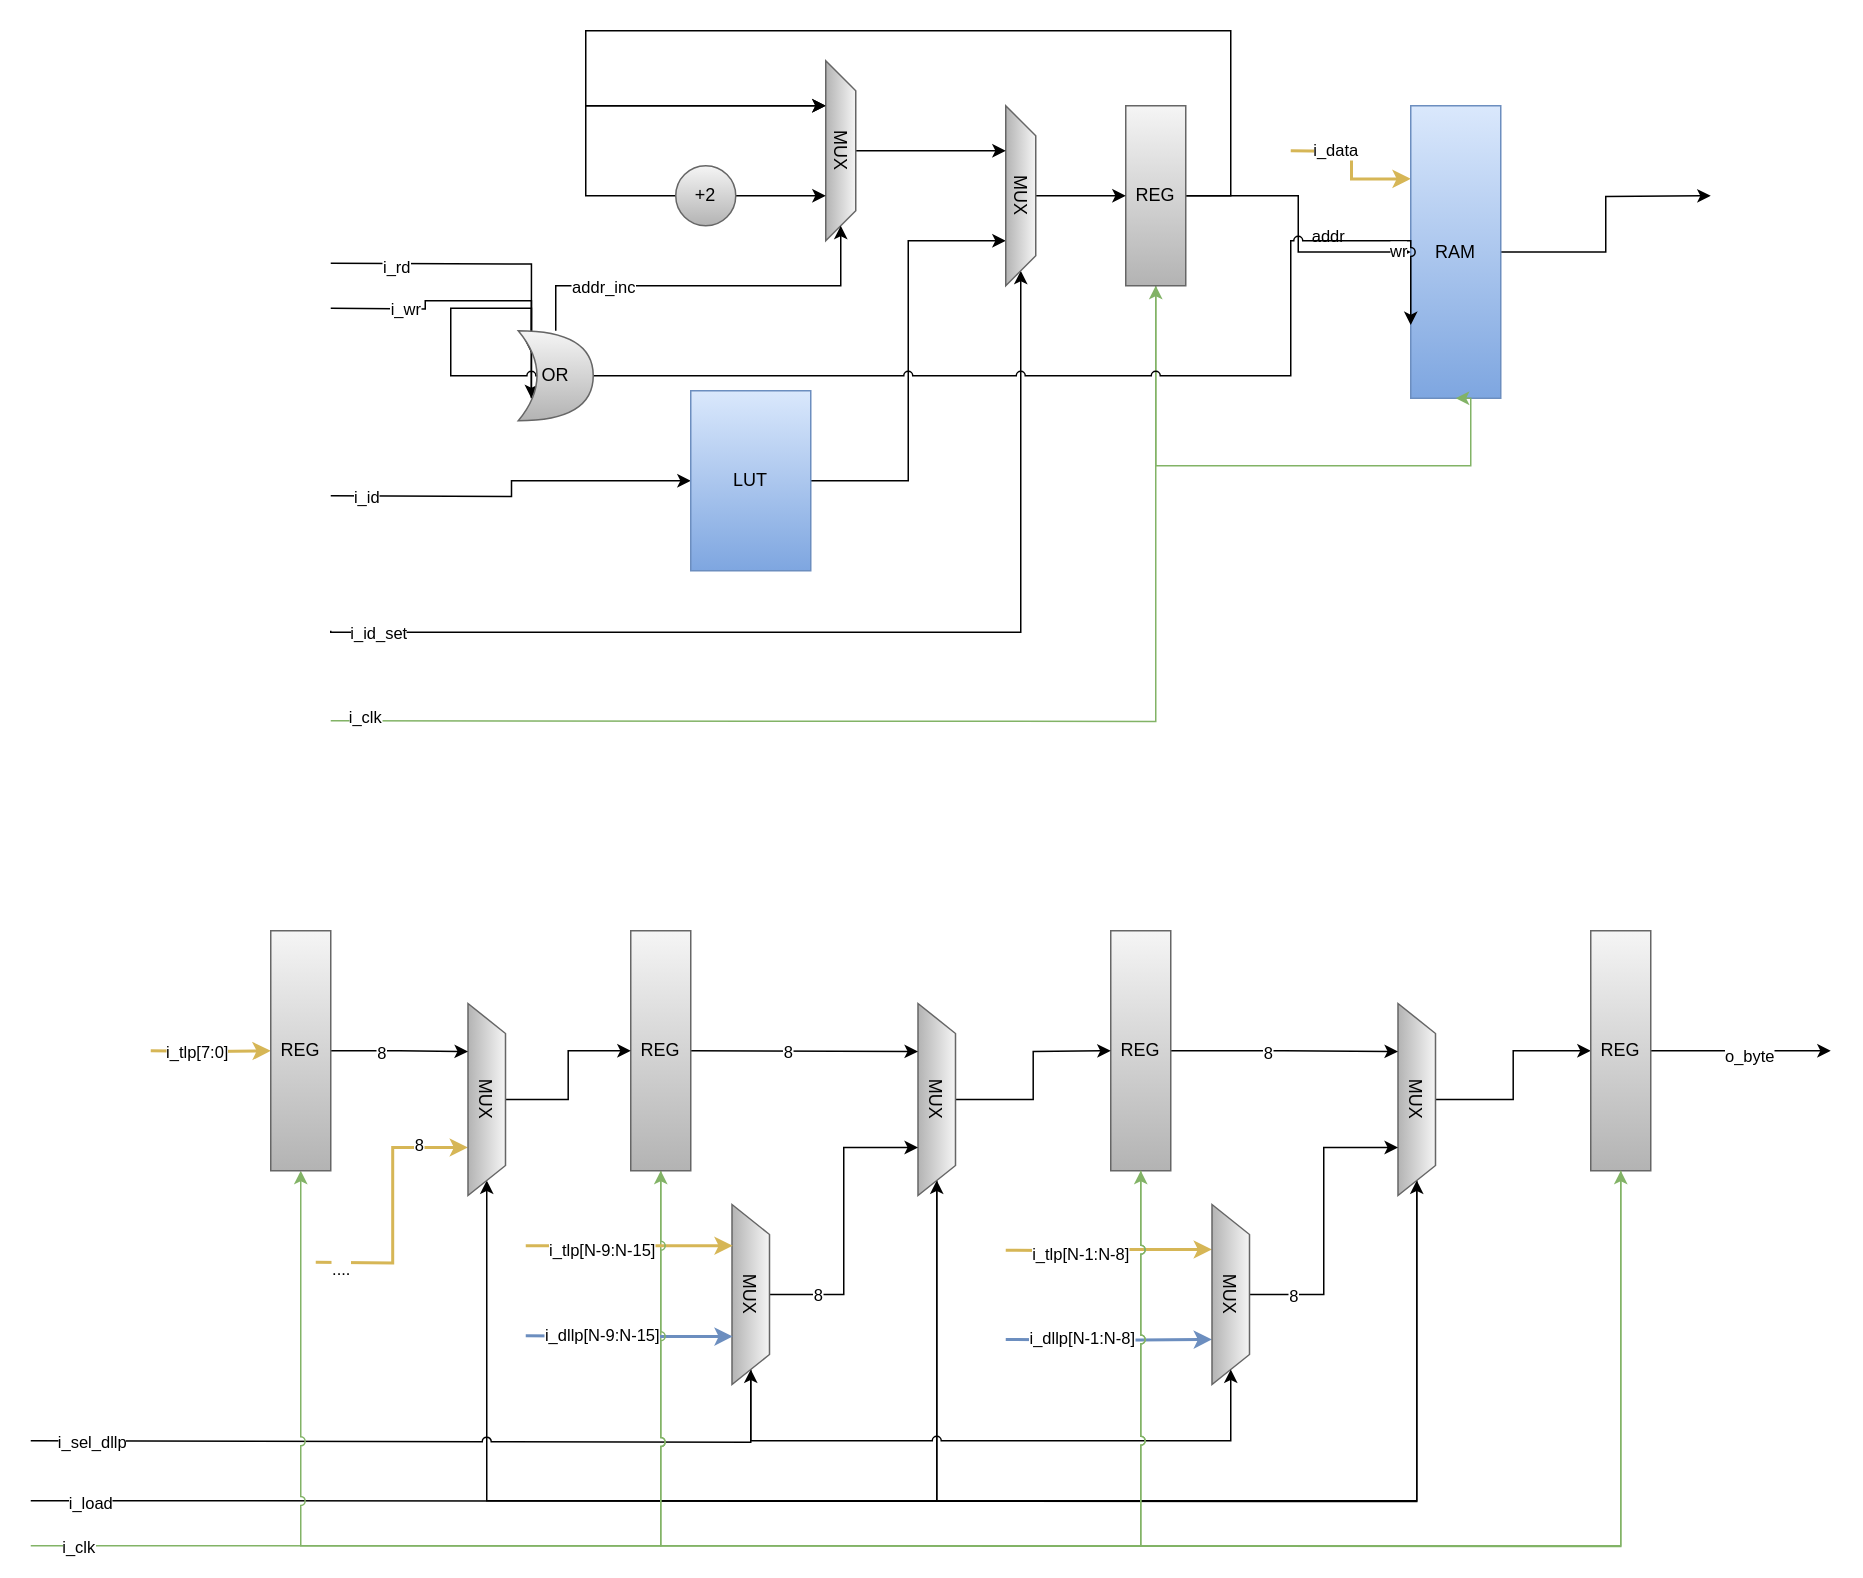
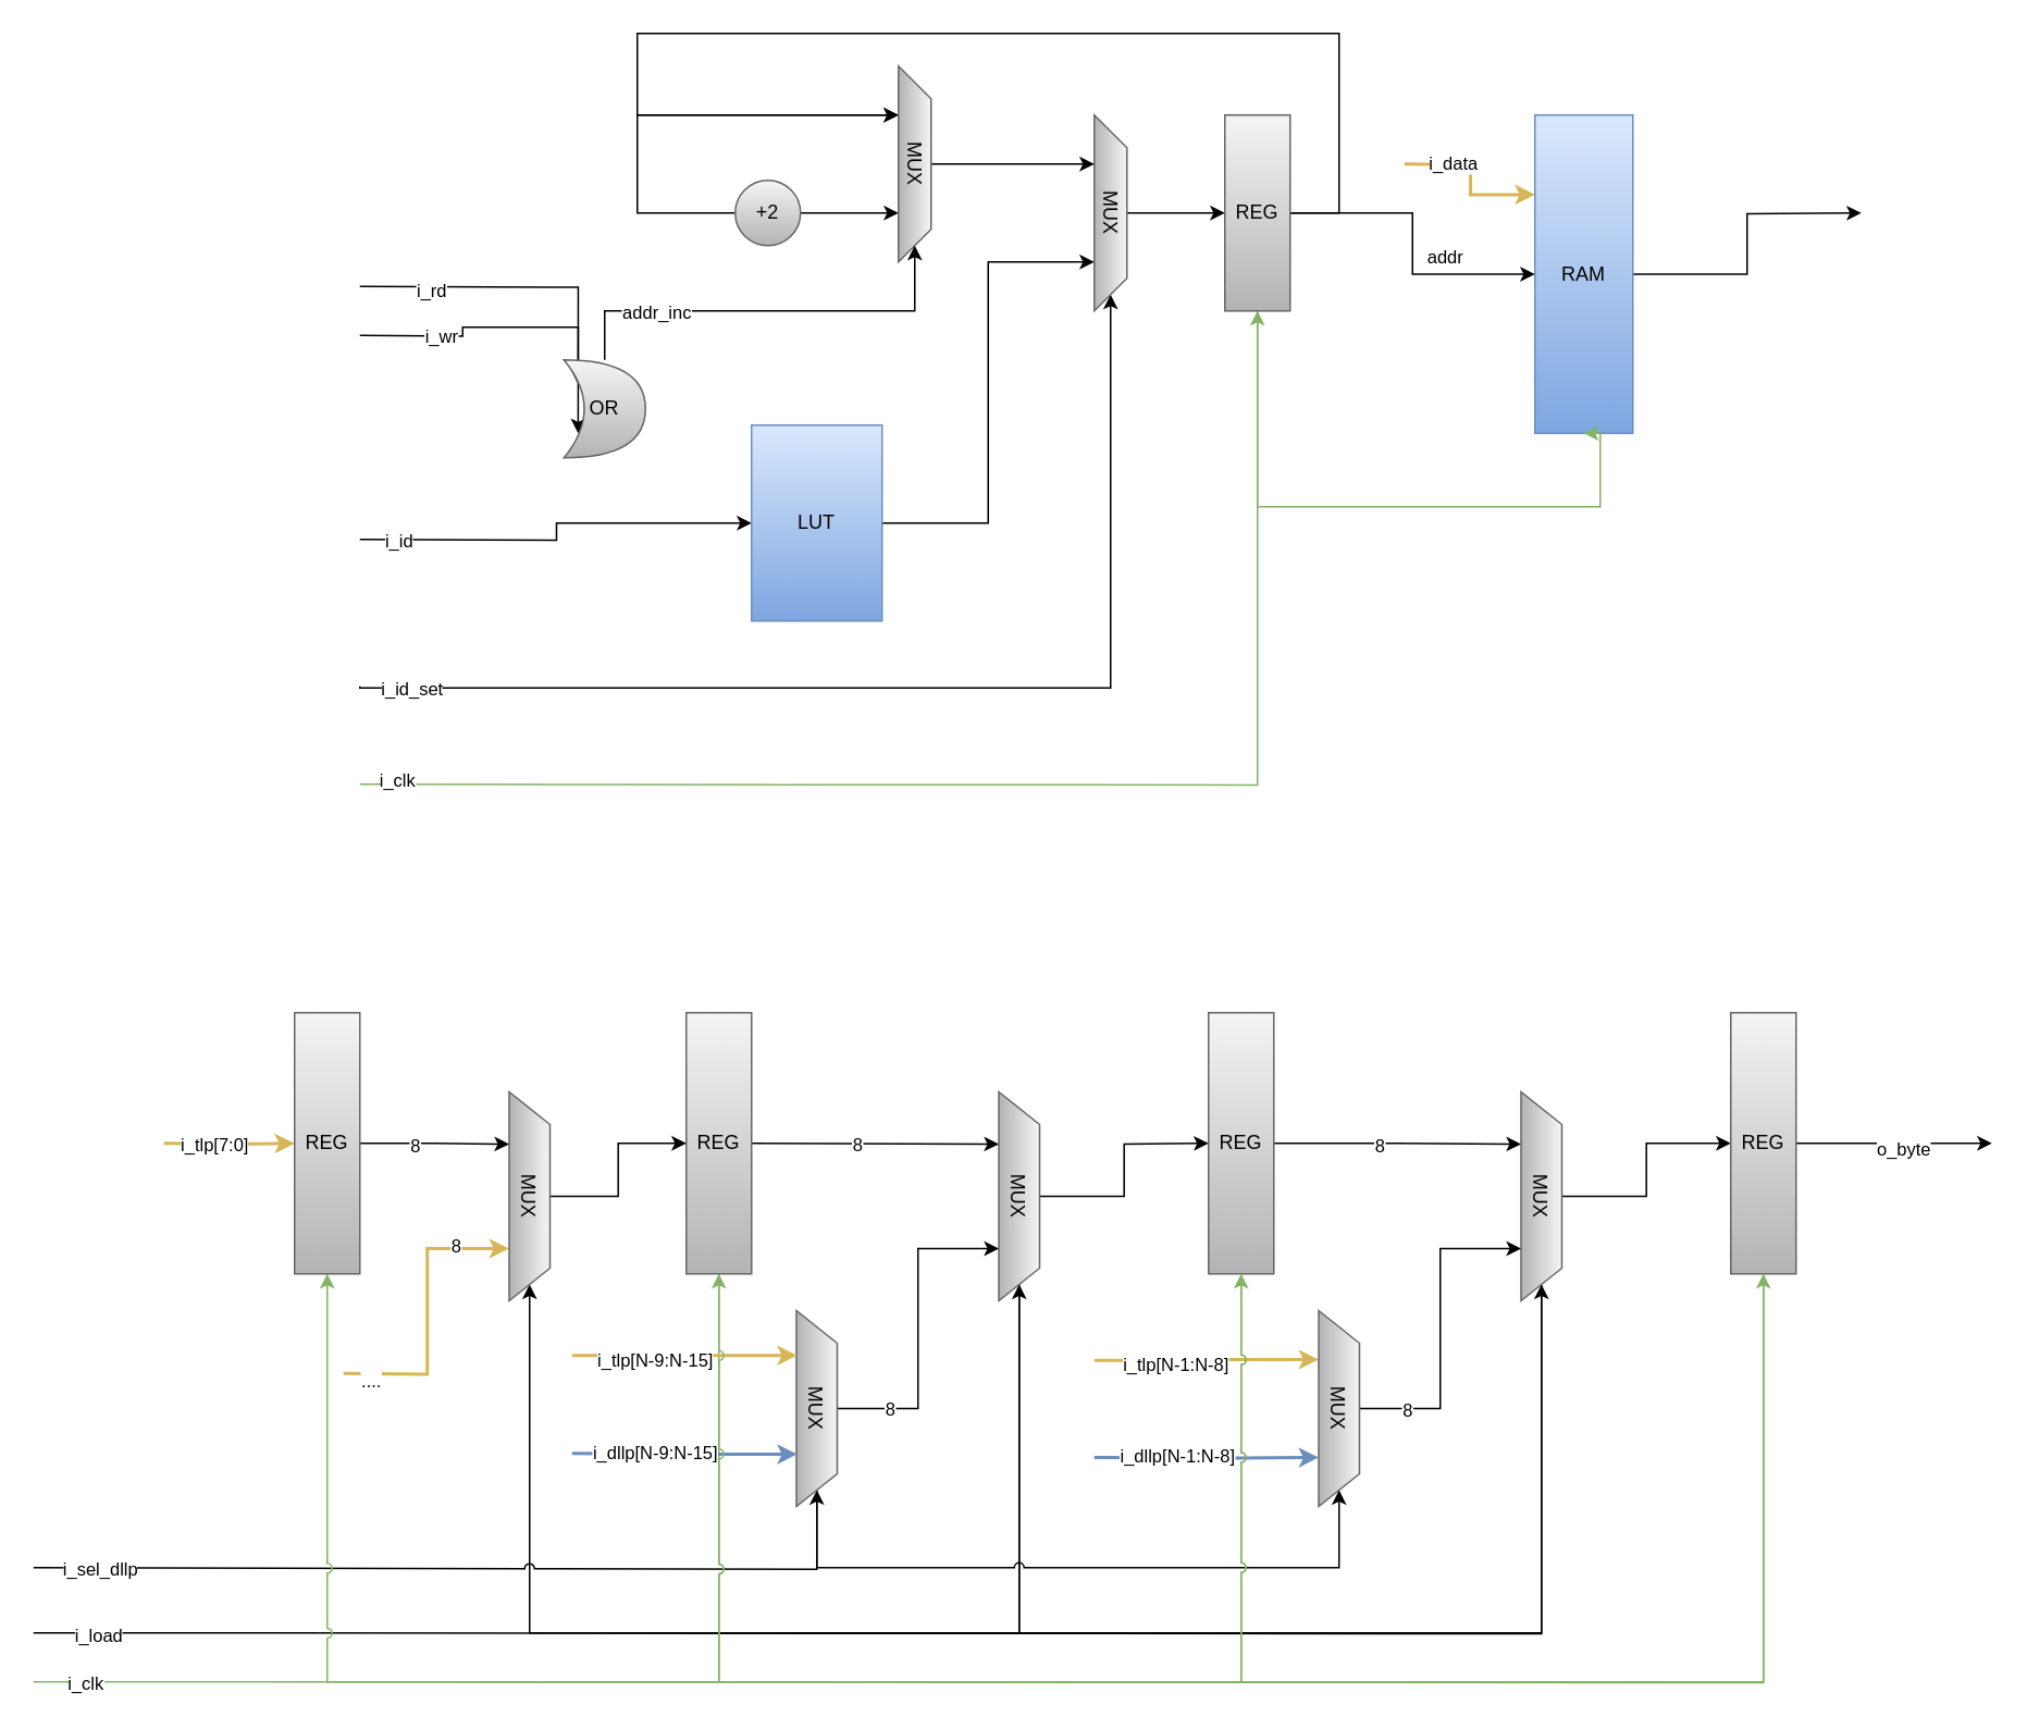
- <mxCell id="32" style="edgeStyle=orthogonalEdgeStyle;rounded=0;orthogonalLoop=1;jettySize=auto;html=1;exitX=0.175;exitY=0.75;exitDx=0;exitDy=0;exitPerimeter=0;entryX=0;entryY=0.75;entryDx=0;entryDy=0;jumpStyle=arc;" edge="1" parent="1" source="34" target="9"><mxGeometry relative="1" as="geometry"><Array as="points"><mxPoint x="300" y="205" /><mxPoint x="300" y="250" /><mxPoint x="860" y="250" /><mxPoint x="860" y="160" /></Array></mxGeometry></mxCell>
- <mxCell id="33" value="wr" style="edgeLabel;html=1;align=center;verticalAlign=middle;resizable=0;points=[];" vertex="1" connectable="0" parent="32"><mxGeometry x="0.894" y="-2" relative="1" as="geometry"><mxPoint x="-7" as="offset" /></mxGeometry></mxCell>
